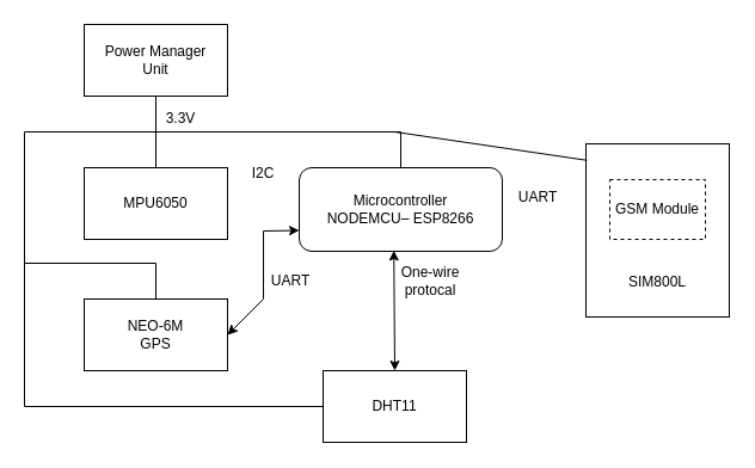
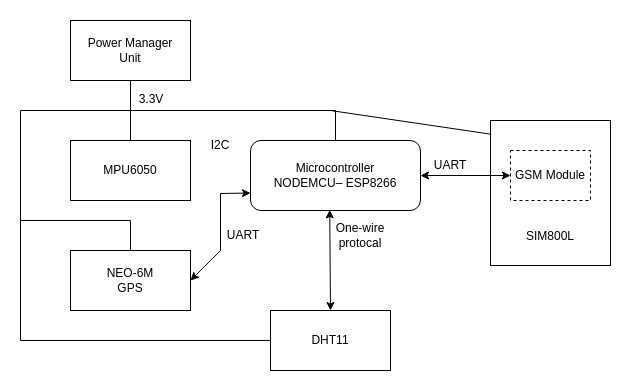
+ <mxCell id="7" value="" style="endArrow=classic;startArrow=classic;html=1;rounded=0;entryX=0;entryY=0.5;entryDx=0;entryDy=0;exitX=1;exitY=0.5;exitDx=0;exitDy=0;exitPerimeter=0;" edge="1" parent="1" source="2" target="6"><mxGeometry width="50" height="50" relative="1" as="geometry"><mxPoint x="290" y="190" as="sourcePoint" /><mxPoint x="340" y="140" as="targetPoint" /></mxGeometry></mxCell>
